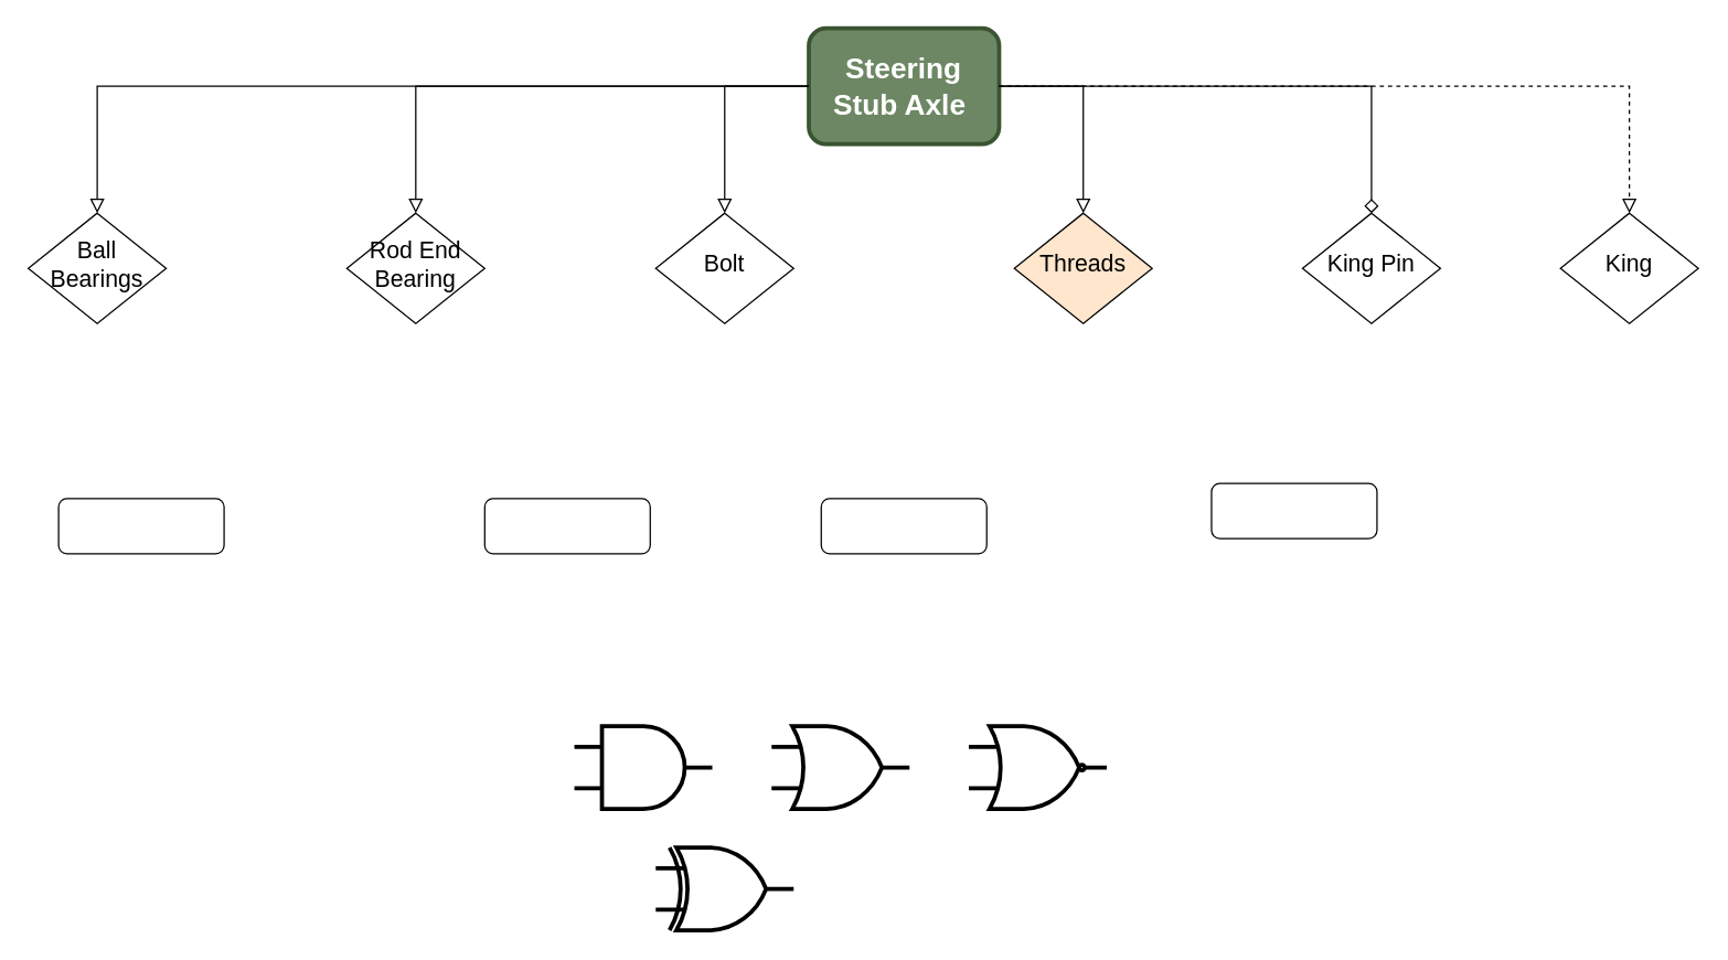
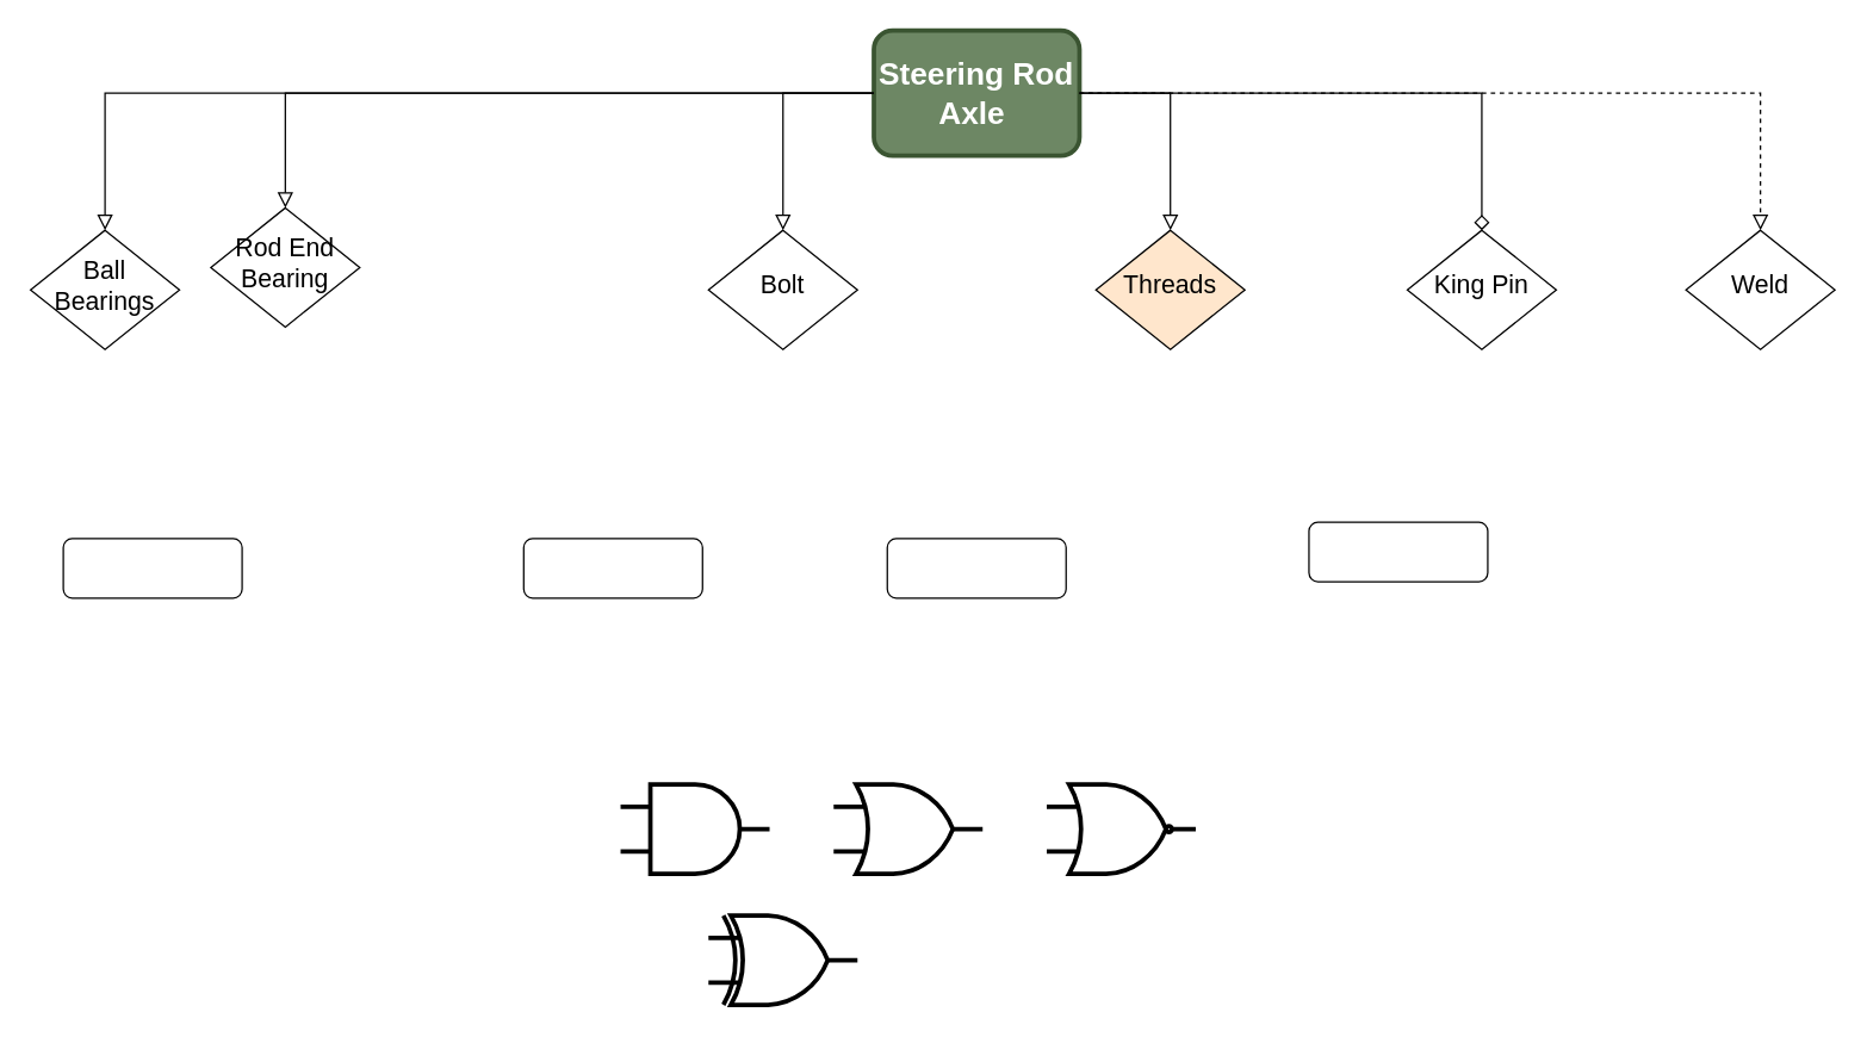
- <mxCell id="3" value="Steering Stub Axle&amp;nbsp;" style="rounded=1;whiteSpace=wrap;html=1;fontSize=21;glass=0;strokeWidth=3;shadow=0;fontStyle=1;fillColor=#6d8764;strokeColor=#3A5431;fontColor=#ffffff;" parent="1" vertex="1"><mxGeometry x="586" y="20" width="138" height="84" as="geometry" /></mxCell>
+ <mxCell id="3" value="Steering Rod Axle&amp;nbsp;" style="rounded=1;whiteSpace=wrap;html=1;fontSize=21;glass=0;strokeWidth=3;shadow=0;fontStyle=1;fillColor=#6d8764;strokeColor=#3A5431;fontColor=#ffffff;" parent="1" vertex="1"><mxGeometry x="586" y="20" width="138" height="84" as="geometry" /></mxCell>
- <mxCell id="12" value="King" style="rhombus;whiteSpace=wrap;html=1;shadow=0;fontFamily=Helvetica;fontSize=17;align=center;strokeWidth=1;spacing=6;spacingTop=-4;" vertex="1" parent="1"><mxGeometry x="1131" y="154" width="100" height="80" as="geometry" /></mxCell>
+ <mxCell id="12" value="Weld" style="rhombus;whiteSpace=wrap;html=1;shadow=0;fontFamily=Helvetica;fontSize=17;align=center;strokeWidth=1;spacing=6;spacingTop=-4;" vertex="1" parent="1"><mxGeometry x="1131" y="154" width="100" height="80" as="geometry" /></mxCell>
- <mxCell id="4" value="Rod End Bearing" style="rhombus;whiteSpace=wrap;html=1;shadow=0;fontFamily=Helvetica;fontSize=17;align=center;strokeWidth=1;spacing=6;spacingTop=-4;" parent="1" vertex="1"><mxGeometry x="251" y="154" width="100" height="80" as="geometry" /></mxCell>
+ <mxCell id="4" value="Rod End Bearing" style="rhombus;whiteSpace=wrap;html=1;shadow=0;fontFamily=Helvetica;fontSize=17;align=center;strokeWidth=1;spacing=6;spacingTop=-4;" parent="1" vertex="1"><mxGeometry x="141" y="139" width="100" height="80" as="geometry" /></mxCell>
